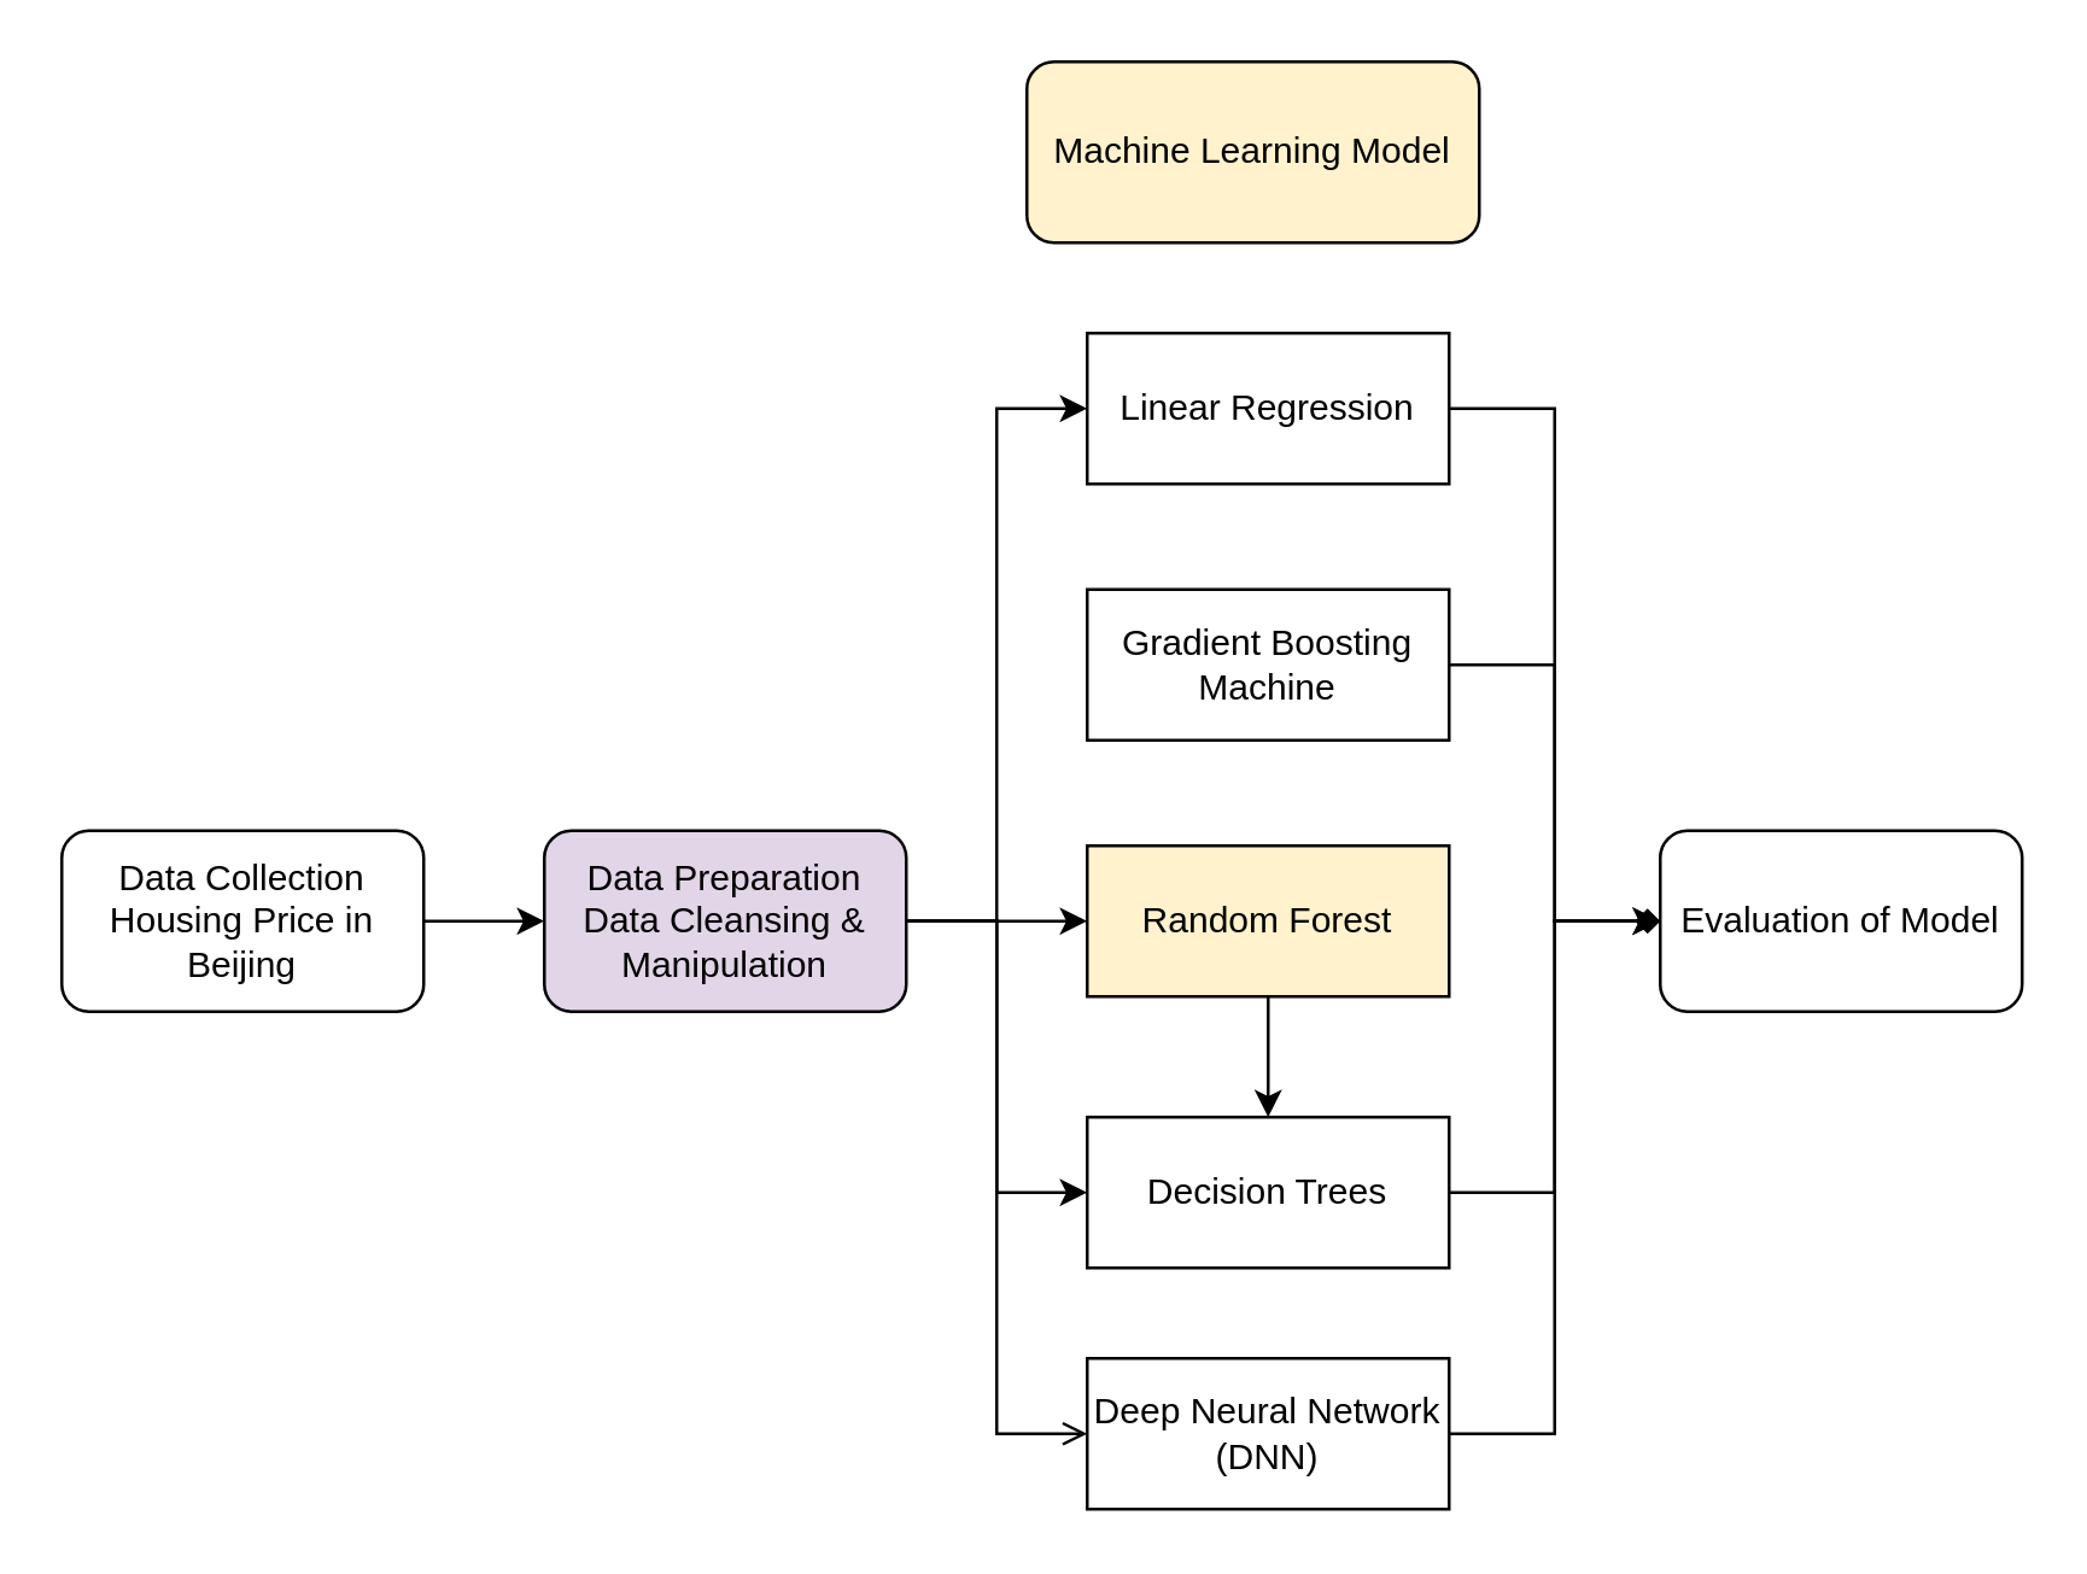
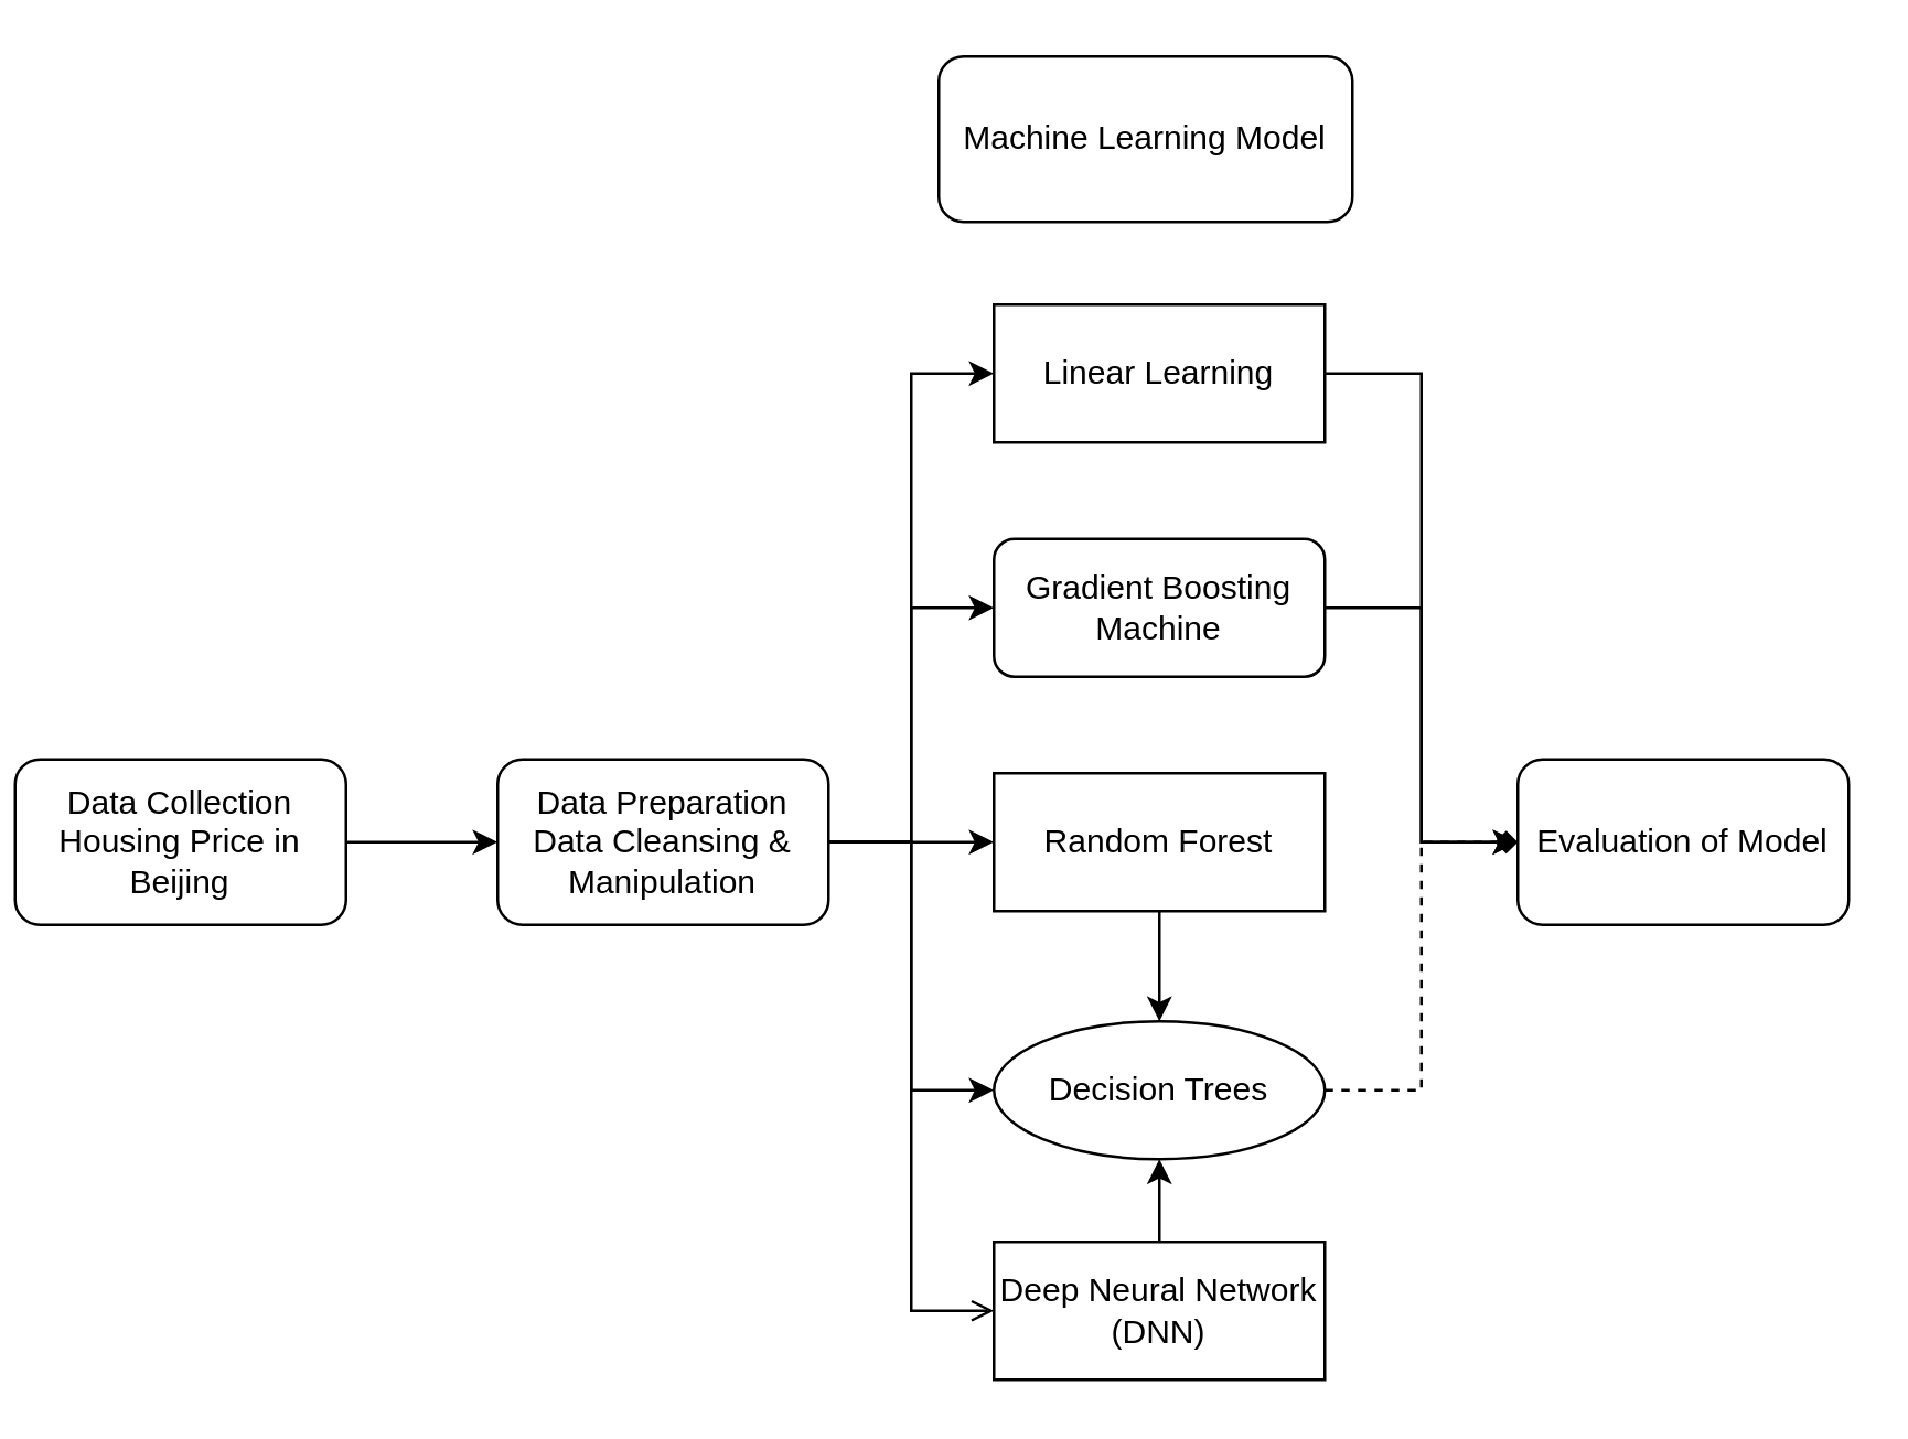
- <mxCell id="10" value="Machine Learning Model" style="rounded=1;whiteSpace=wrap;html=1;fillColor=#fff2cc;" parent="1" vertex="1"><mxGeometry x="340" y="20" width="150" height="60" as="geometry" /></mxCell>
+ <mxCell id="10" value="Machine Learning Model" style="rounded=1;whiteSpace=wrap;html=1;" parent="1" vertex="1"><mxGeometry x="340" y="20" width="150" height="60" as="geometry" /></mxCell>
- <mxCell id="12" value="Linear Regression" style="rounded=0;whiteSpace=wrap;html=1;" parent="1" vertex="1"><mxGeometry x="360" y="110" width="120" height="50" as="geometry" /></mxCell>
+ <mxCell id="12" value="Linear Learning" style="rounded=0;whiteSpace=wrap;html=1;" parent="1" vertex="1"><mxGeometry x="360" y="110" width="120" height="50" as="geometry" /></mxCell>
+ <mxCell id="5" style="edgeStyle=orthogonalEdgeStyle;rounded=0;orthogonalLoop=1;jettySize=auto;html=1;exitX=1;exitY=0.5;exitDx=0;exitDy=0;entryX=0;entryY=0.5;entryDx=0;entryDy=0;" parent="1" source="9" target="14" edge="1"><mxGeometry relative="1" as="geometry" /></mxCell>
- <mxCell id="14" value="Gradient Boosting Machine" style="rounded=0;whiteSpace=wrap;html=1;" parent="1" vertex="1"><mxGeometry x="360" y="195" width="120" height="50" as="geometry" /></mxCell>
+ <mxCell id="14" value="Gradient Boosting Machine" style="whiteSpace=wrap;html=1;rounded=1;" parent="1" vertex="1"><mxGeometry x="360" y="195" width="120" height="50" as="geometry" /></mxCell>
- <mxCell id="3" value="Data Collection&lt;br&gt;Housing Price in Beijing" style="rounded=1;whiteSpace=wrap;html=1;" parent="1" vertex="1"><mxGeometry x="20" y="275" width="120" height="60" as="geometry" /></mxCell>
+ <mxCell id="3" value="Data Collection&lt;br&gt;Housing Price in Beijing" style="rounded=1;whiteSpace=wrap;html=1;" parent="1" vertex="1"><mxGeometry x="5" y="275" width="120" height="60" as="geometry" /></mxCell>
- <mxCell id="9" value="Data Preparation&lt;br&gt;Data Cleansing &amp;amp; Manipulation" style="rounded=1;whiteSpace=wrap;html=1;fillColor=#e1d5e7;" parent="1" vertex="1"><mxGeometry x="180" y="275" width="120" height="60" as="geometry" /></mxCell>
+ <mxCell id="9" value="Data Preparation&lt;br&gt;Data Cleansing &amp;amp; Manipulation" style="rounded=1;whiteSpace=wrap;html=1;" parent="1" vertex="1"><mxGeometry x="180" y="275" width="120" height="60" as="geometry" /></mxCell>
- <mxCell id="16" value="Random Forest" style="rounded=0;whiteSpace=wrap;html=1;fillColor=#fff2cc;" parent="1" vertex="1"><mxGeometry x="360" y="280" width="120" height="50" as="geometry" /></mxCell>
+ <mxCell id="16" value="Random Forest" style="rounded=0;whiteSpace=wrap;html=1;" parent="1" vertex="1"><mxGeometry x="360" y="280" width="120" height="50" as="geometry" /></mxCell>
- <mxCell id="18" value="Decision Trees" style="rounded=0;whiteSpace=wrap;html=1;" parent="1" vertex="1"><mxGeometry x="360" y="370" width="120" height="50" as="geometry" /></mxCell>
+ <mxCell id="18" value="Decision Trees" style="ellipse;whiteSpace=wrap;html=1;" parent="1" vertex="1"><mxGeometry x="360" y="370" width="120" height="50" as="geometry" /></mxCell>
- <mxCell id="17" style="edgeStyle=orthogonalEdgeStyle;rounded=0;orthogonalLoop=1;jettySize=auto;html=1;entryX=0;entryY=0.5;entryDx=0;entryDy=0;" edge="1" parent="1" source="18" target="19"><mxGeometry relative="1" as="geometry" /></mxCell>
+ <mxCell id="17" style="edgeStyle=orthogonalEdgeStyle;rounded=0;orthogonalLoop=1;jettySize=auto;html=1;entryX=0;entryY=0.5;entryDx=0;entryDy=0;dashed=1;" edge="1" parent="1" source="18" target="19"><mxGeometry relative="1" as="geometry" /></mxCell>
- <mxCell id="20" style="edgeStyle=orthogonalEdgeStyle;rounded=0;orthogonalLoop=1;jettySize=auto;html=1;entryX=0;entryY=0.5;entryDx=0;entryDy=0;" edge="1" parent="1" source="21" target="19"><mxGeometry relative="1" as="geometry" /></mxCell>
+ <mxCell id="20" style="edgeStyle=orthogonalEdgeStyle;rounded=0;orthogonalLoop=1;jettySize=auto;html=1;" edge="1" parent="1" source="21" target="18"><mxGeometry relative="1" as="geometry" /></mxCell>
